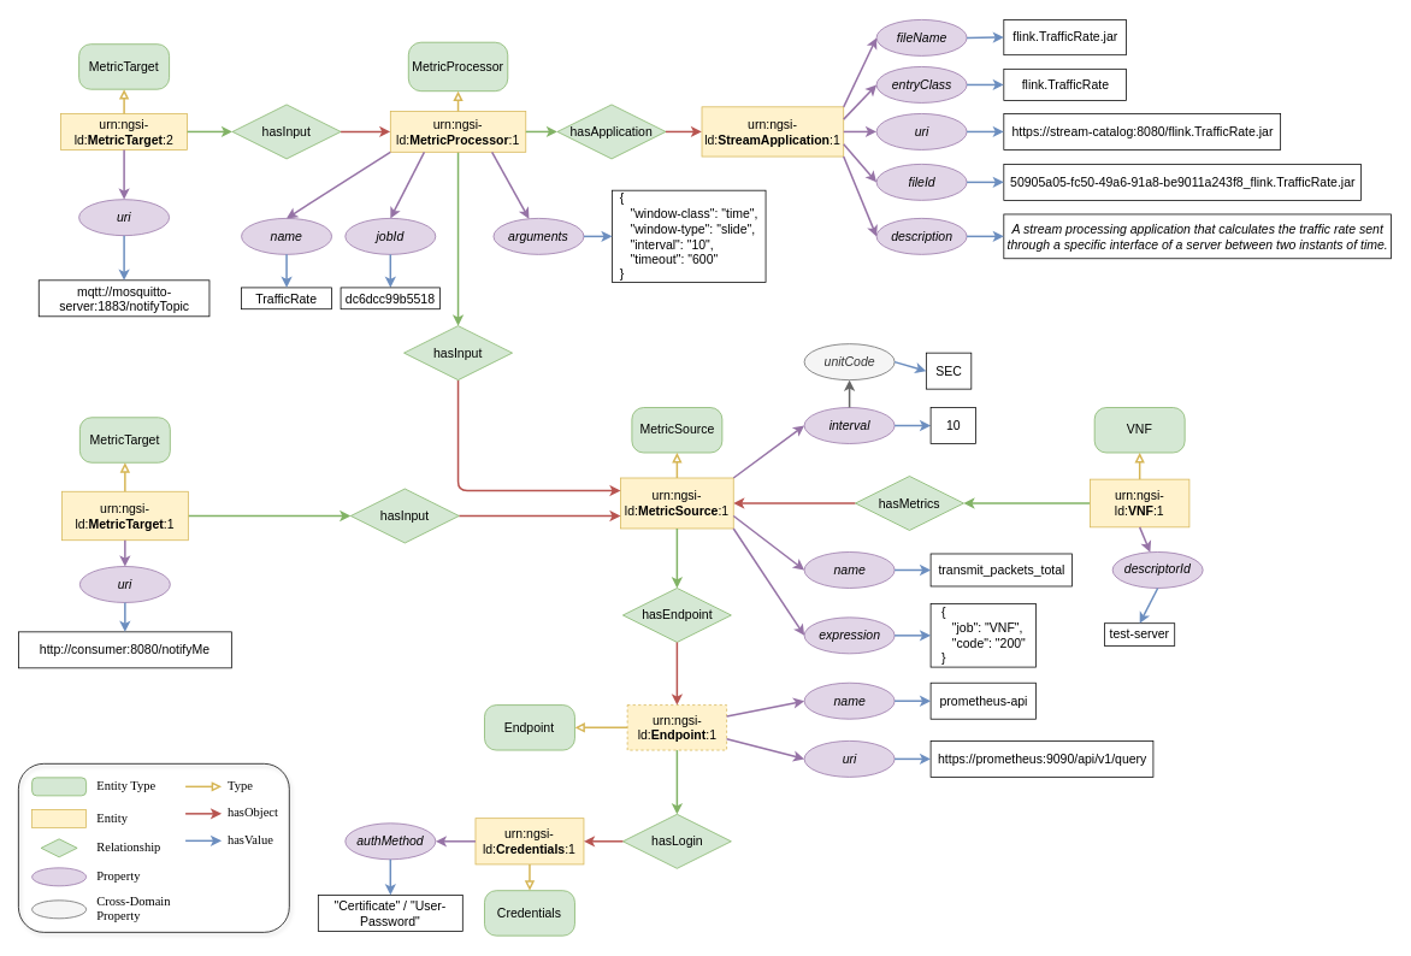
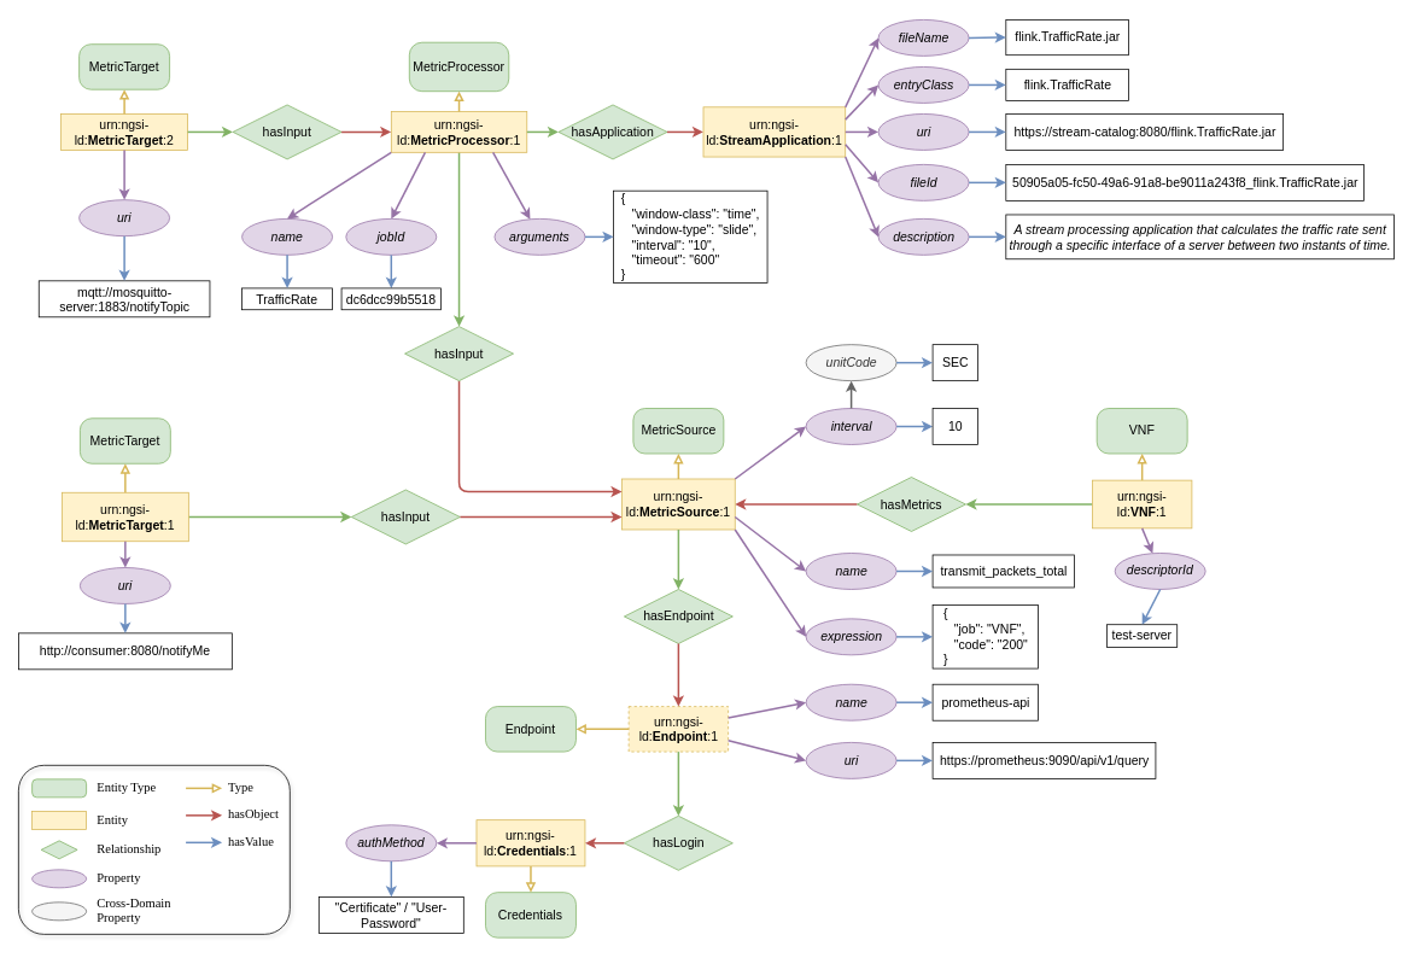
- <mxCell id="11" value="&lt;font style=&quot;font-size: 14px&quot;&gt;SEC&lt;/font&gt;" style="whiteSpace=wrap;html=1;align=center;fontSize=14;" parent="1" vertex="1"><mxGeometry x="1025.5" y="390" width="50" height="40" as="geometry" /></mxCell>
+ <mxCell id="11" value="&lt;font style=&quot;font-size: 14px&quot;&gt;SEC&lt;/font&gt;" style="whiteSpace=wrap;html=1;align=center;fontSize=14;" parent="1" vertex="1"><mxGeometry x="1030.5" y="380" width="50" height="40" as="geometry" /></mxCell>
